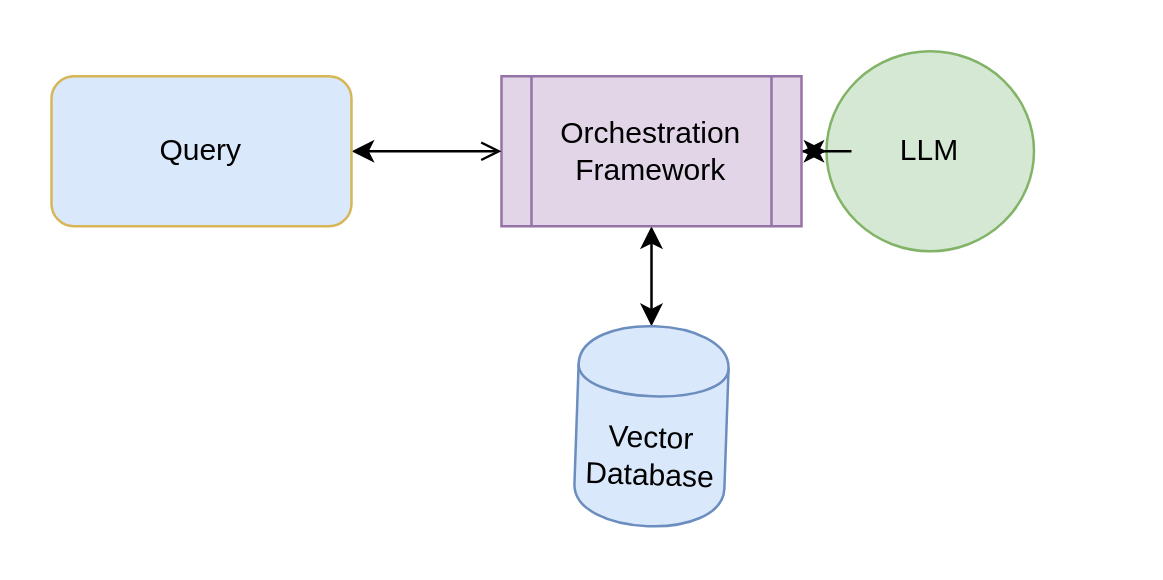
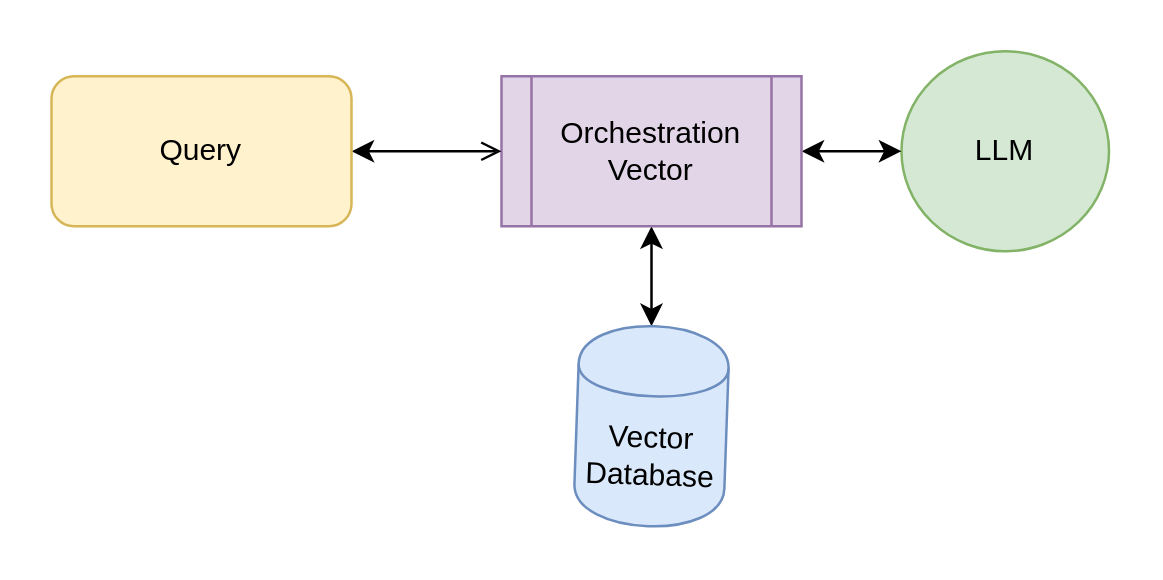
- <mxCell id="8" value="Query" style="rounded=1;whiteSpace=wrap;html=1;fillColor=#dae8fc;strokeColor=#d6b656;" parent="1" vertex="1"><mxGeometry x="20" y="30" width="120" height="60" as="geometry" /></mxCell>
+ <mxCell id="8" value="Query" style="rounded=1;whiteSpace=wrap;html=1;fillColor=#fff2cc;strokeColor=#d6b656;" parent="1" vertex="1"><mxGeometry x="20" y="30" width="120" height="60" as="geometry" /></mxCell>
- <mxCell id="6" value="Orchestration&lt;br&gt;Framework" style="shape=process;whiteSpace=wrap;html=1;backgroundOutline=1;fillColor=#e1d5e7;strokeColor=#9673a6;" parent="1" vertex="1"><mxGeometry x="200" y="30" width="120" height="60" as="geometry" /></mxCell>
+ <mxCell id="6" value="Orchestration&lt;br&gt;Vector" style="shape=process;whiteSpace=wrap;html=1;backgroundOutline=1;fillColor=#e1d5e7;strokeColor=#9673a6;" parent="1" vertex="1"><mxGeometry x="200" y="30" width="120" height="60" as="geometry" /></mxCell>
- <mxCell id="4" value="LLM" style="ellipse;whiteSpace=wrap;html=1;fillColor=#d5e8d4;strokeColor=#82b366;" parent="1" vertex="1"><mxGeometry x="330" y="20" width="83" height="80" as="geometry" /></mxCell>
+ <mxCell id="4" value="LLM" style="ellipse;whiteSpace=wrap;html=1;fillColor=#d5e8d4;strokeColor=#82b366;" parent="1" vertex="1"><mxGeometry x="360" y="20" width="83" height="80" as="geometry" /></mxCell>
